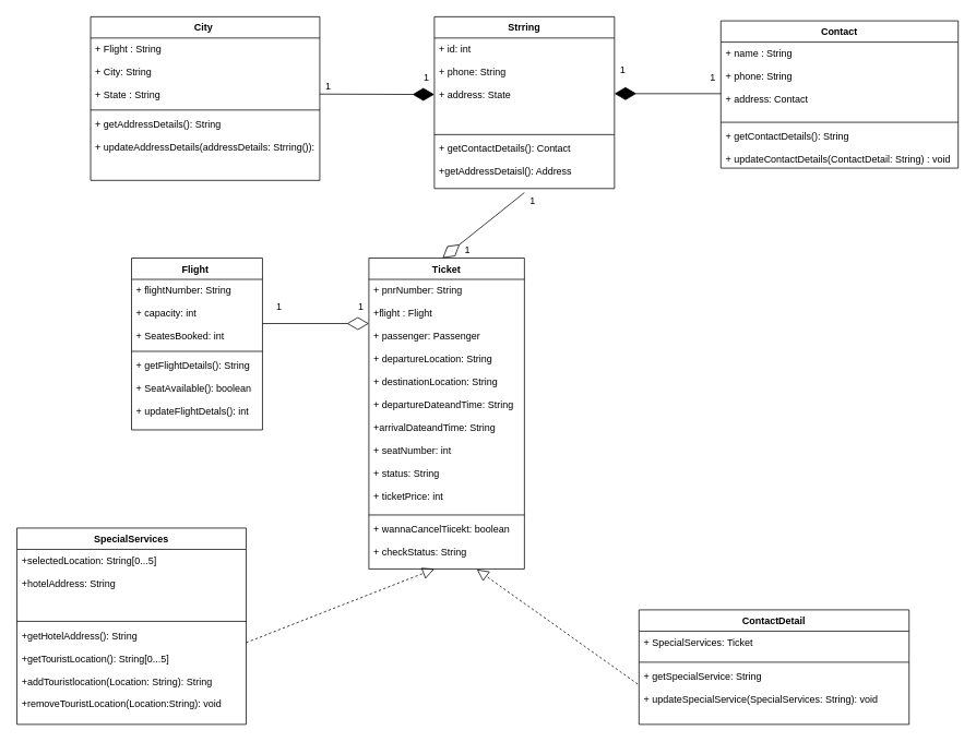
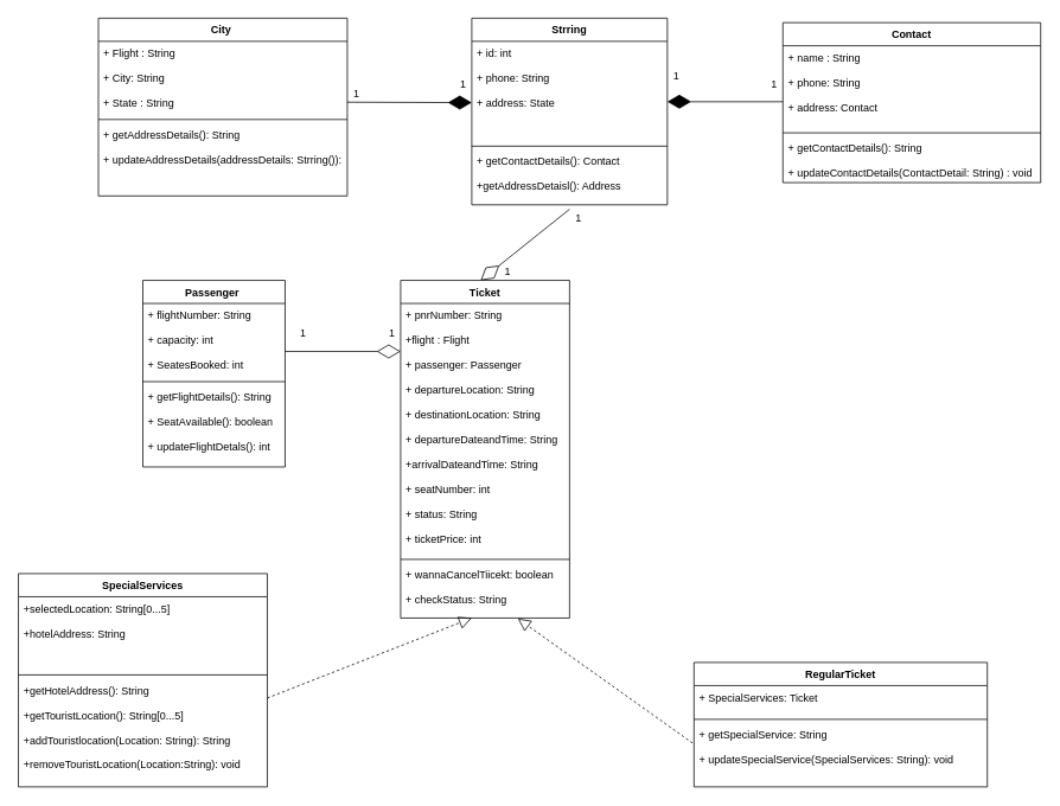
- <mxCell id="14" value="Flight " style="swimlane;fontStyle=1;align=center;verticalAlign=top;childLayout=stackLayout;horizontal=1;startSize=26;horizontalStack=0;resizeParent=1;resizeParentMax=0;resizeLast=0;collapsible=1;marginBottom=0;" parent="1" vertex="1"><mxGeometry x="160" y="315" width="160" height="210" as="geometry" /></mxCell>
+ <mxCell id="14" value="Passenger " style="swimlane;fontStyle=1;align=center;verticalAlign=top;childLayout=stackLayout;horizontal=1;startSize=26;horizontalStack=0;resizeParent=1;resizeParentMax=0;resizeLast=0;collapsible=1;marginBottom=0;" parent="1" vertex="1"><mxGeometry x="160" y="315" width="160" height="210" as="geometry" /></mxCell>
- <mxCell id="26" value="ContactDetail" style="swimlane;fontStyle=1;align=center;verticalAlign=top;childLayout=stackLayout;horizontal=1;startSize=26;horizontalStack=0;resizeParent=1;resizeParentMax=0;resizeLast=0;collapsible=1;marginBottom=0;" parent="1" vertex="1"><mxGeometry x="780" y="745" width="330" height="140" as="geometry" /></mxCell>
+ <mxCell id="26" value="RegularTicket" style="swimlane;fontStyle=1;align=center;verticalAlign=top;childLayout=stackLayout;horizontal=1;startSize=26;horizontalStack=0;resizeParent=1;resizeParentMax=0;resizeLast=0;collapsible=1;marginBottom=0;" parent="1" vertex="1"><mxGeometry x="780" y="745" width="330" height="140" as="geometry" /></mxCell>
